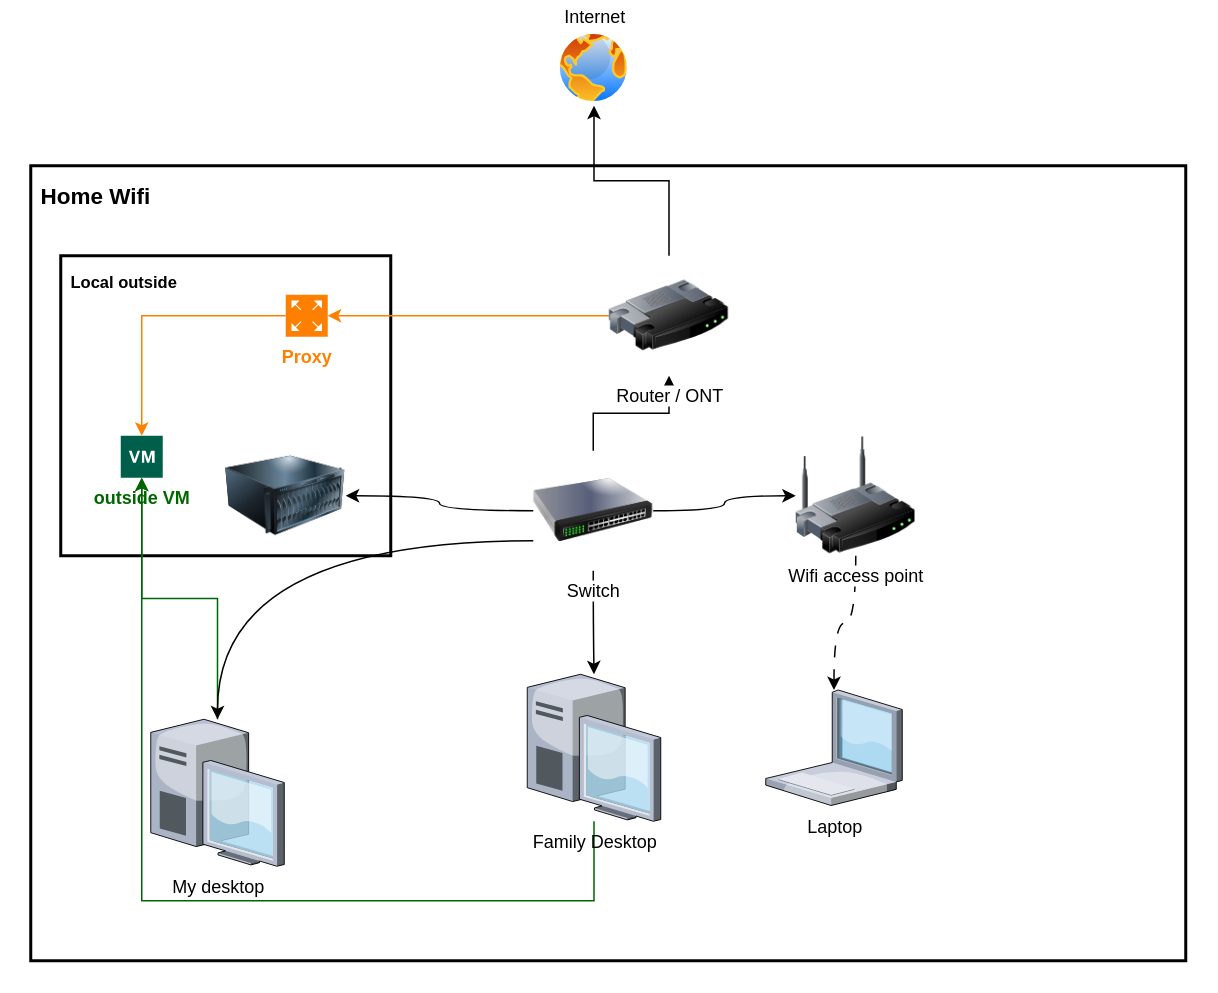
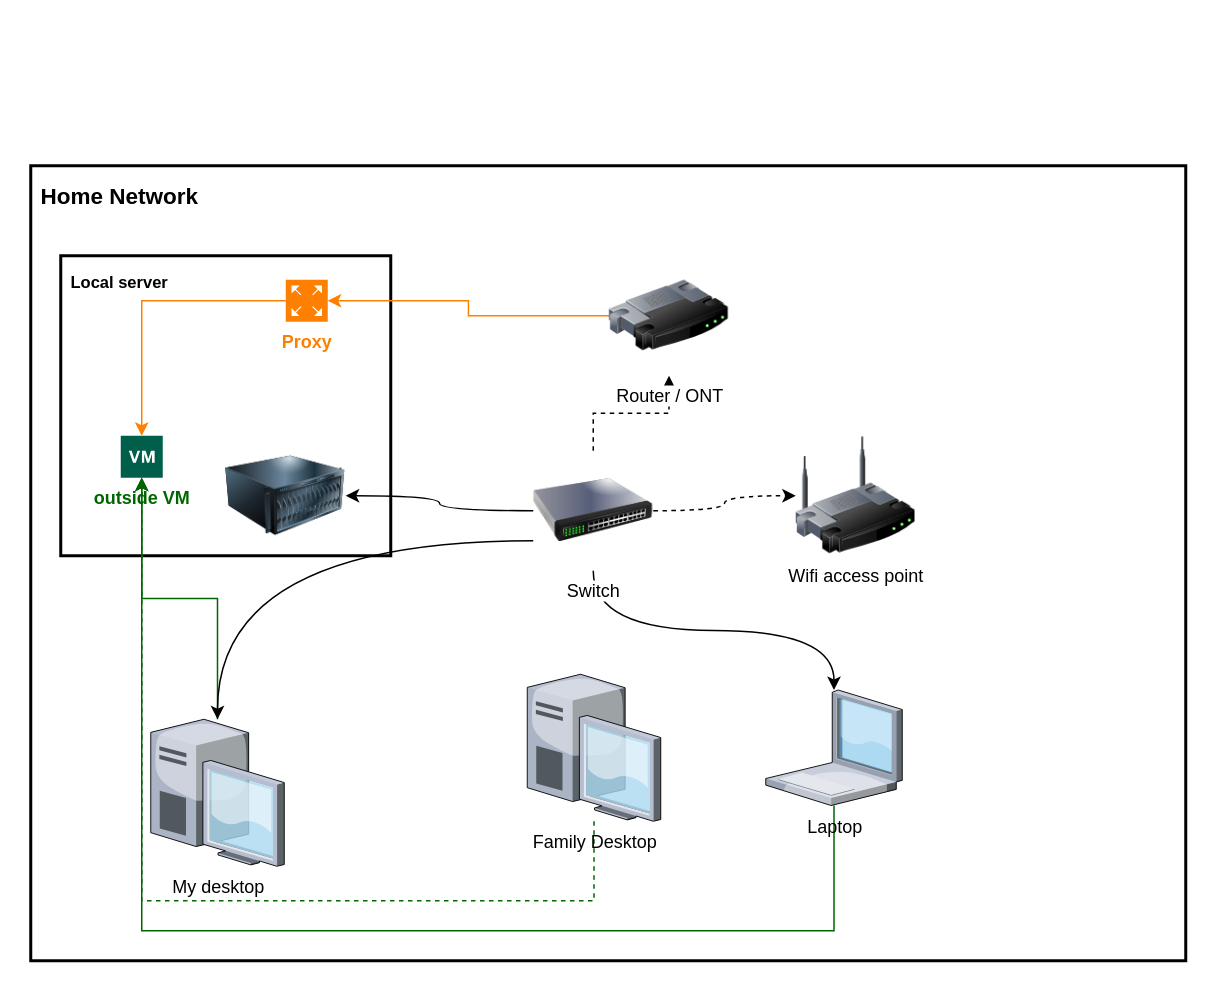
- <mxCell id="21" value="Internet" style="image;aspect=fixed;perimeter=ellipsePerimeter;html=1;align=center;shadow=0;dashed=0;spacingTop=3;image=img/lib/active_directory/internet_globe.svg;labelPosition=center;verticalLabelPosition=top;verticalAlign=bottom;" vertex="1" parent="1"><mxGeometry x="370.5" y="20" width="50" height="50" as="geometry" /></mxCell>
- <mxCell id="15" style="edgeStyle=orthogonalEdgeStyle;rounded=0;orthogonalLoop=1;jettySize=auto;html=1;exitX=0.5;exitY=0;exitDx=0;exitDy=0;entryX=0.5;entryY=1;entryDx=0;entryDy=0;" edge="1" parent="1" source="17" target="21"><mxGeometry relative="1" as="geometry" /></mxCell>
- <mxCell id="2" value="Home Wifi" style="whiteSpace=wrap;strokeWidth=2;align=left;verticalAlign=top;fontStyle=1;fontSize=15;spacingLeft=5;spacingTop=5;" vertex="1" parent="1"><mxGeometry x="20" y="110" width="770" height="530" as="geometry" /></mxCell>
+ <mxCell id="2" value="Home Network" style="whiteSpace=wrap;strokeWidth=2;align=left;verticalAlign=top;fontStyle=1;fontSize=15;spacingLeft=5;spacingTop=5;" vertex="1" parent="1"><mxGeometry x="20" y="110" width="770" height="530" as="geometry" /></mxCell>
- <mxCell id="3" value="Local outside" style="whiteSpace=wrap;strokeWidth=2;align=left;verticalAlign=top;fontStyle=1;fontSize=11;spacingLeft=5;spacingTop=5;" vertex="1" parent="1"><mxGeometry x="40" y="170" width="220" height="200" as="geometry" /></mxCell>
+ <mxCell id="3" value="Local server" style="whiteSpace=wrap;strokeWidth=2;align=left;verticalAlign=top;fontStyle=1;fontSize=11;spacingLeft=5;spacingTop=5;" vertex="1" parent="1"><mxGeometry x="40" y="170" width="220" height="200" as="geometry" /></mxCell>
- <mxCell id="25" value="&lt;font style=&quot;color: rgb(255, 128, 0);&quot;&gt;&lt;b&gt;Proxy&lt;/b&gt;&lt;/font&gt;" style="sketch=0;pointerEvents=1;shadow=0;dashed=0;html=1;strokeColor=none;fillColor=#FF8000;labelPosition=center;verticalLabelPosition=bottom;verticalAlign=top;align=center;outlineConnect=0;shape=mxgraph.veeam2.network_proxy;" vertex="1" parent="1"><mxGeometry x="190" y="196" width="28.0" height="28.0" as="geometry" /></mxCell>
+ <mxCell id="25" value="&lt;font style=&quot;color: rgb(255, 128, 0);&quot;&gt;&lt;b&gt;Proxy&lt;/b&gt;&lt;/font&gt;" style="sketch=0;pointerEvents=1;shadow=0;dashed=0;html=1;strokeColor=none;fillColor=#FF8000;labelPosition=center;verticalLabelPosition=bottom;verticalAlign=top;align=center;outlineConnect=0;shape=mxgraph.veeam2.network_proxy;" vertex="1" parent="1"><mxGeometry x="190" y="186" width="28.0" height="28.0" as="geometry" /></mxCell>
- <mxCell id="12" style="edgeStyle=orthogonalEdgeStyle;rounded=0;orthogonalLoop=1;jettySize=auto;html=1;exitX=0.5;exitY=0;exitDx=0;exitDy=0;" edge="1" parent="1" source="14" target="17"><mxGeometry relative="1" as="geometry" /></mxCell>
+ <mxCell id="12" style="edgeStyle=orthogonalEdgeStyle;rounded=0;orthogonalLoop=1;jettySize=auto;html=1;exitX=0.5;exitY=0;exitDx=0;exitDy=0;dashed=1;" edge="1" parent="1" source="14" target="17"><mxGeometry relative="1" as="geometry" /></mxCell>
- <mxCell id="10" style="edgeStyle=orthogonalEdgeStyle;rounded=0;orthogonalLoop=1;jettySize=auto;html=1;exitX=1;exitY=0.5;exitDx=0;exitDy=0;curved=1;" edge="1" parent="1" source="14" target="19"><mxGeometry relative="1" as="geometry" /></mxCell>
+ <mxCell id="10" style="edgeStyle=orthogonalEdgeStyle;rounded=0;orthogonalLoop=1;jettySize=auto;html=1;exitX=1;exitY=0.5;exitDx=0;exitDy=0;curved=1;dashed=1;" edge="1" parent="1" source="14" target="19"><mxGeometry relative="1" as="geometry" /></mxCell>
- <mxCell id="4" style="edgeStyle=orthogonalEdgeStyle;rounded=0;orthogonalLoop=1;jettySize=auto;html=1;strokeColor=#006600;" edge="1" parent="1" source="5" target="23"><mxGeometry relative="1" as="geometry" /></mxCell>
+ <mxCell id="4" style="edgeStyle=orthogonalEdgeStyle;rounded=0;orthogonalLoop=1;jettySize=auto;html=1;strokeColor=#006600;endArrow=open;" edge="1" parent="1" source="5" target="23"><mxGeometry relative="1" as="geometry" /></mxCell>
- <mxCell id="11" style="edgeStyle=orthogonalEdgeStyle;rounded=0;orthogonalLoop=1;jettySize=auto;html=1;exitX=0.5;exitY=1;exitDx=0;exitDy=0;curved=1;" edge="1" parent="1" source="14" target="7"><mxGeometry relative="1" as="geometry" /></mxCell>
+ <mxCell id="11" style="edgeStyle=orthogonalEdgeStyle;rounded=0;orthogonalLoop=1;jettySize=auto;html=1;exitX=0.5;exitY=1;exitDx=0;exitDy=0;curved=1;" edge="1" parent="1" source="14" target="9"><mxGeometry relative="1" as="geometry" /></mxCell>
- <mxCell id="18" style="edgeStyle=orthogonalEdgeStyle;rounded=0;orthogonalLoop=1;jettySize=auto;html=1;exitX=0.5;exitY=1;exitDx=0;exitDy=0;curved=1;dashed=1;dashPattern=8 8;" edge="1" parent="1" source="19" target="9"><mxGeometry relative="1" as="geometry" /></mxCell>
- <mxCell id="6" style="edgeStyle=orthogonalEdgeStyle;rounded=0;orthogonalLoop=1;jettySize=auto;html=1;strokeColor=#006600;" edge="1" parent="1" source="7" target="23"><mxGeometry relative="1" as="geometry"><Array as="points"><mxPoint x="396" y="600" /><mxPoint x="94" y="600" /></Array></mxGeometry></mxCell>
+ <mxCell id="6" style="edgeStyle=orthogonalEdgeStyle;rounded=0;orthogonalLoop=1;jettySize=auto;html=1;strokeColor=#006600;dashed=1;" edge="1" parent="1" source="7" target="23"><mxGeometry relative="1" as="geometry"><Array as="points"><mxPoint x="396" y="600" /><mxPoint x="94" y="600" /></Array></mxGeometry></mxCell>
+ <mxCell id="8" style="edgeStyle=orthogonalEdgeStyle;rounded=0;orthogonalLoop=1;jettySize=auto;html=1;strokeColor=#006600;" edge="1" parent="1" source="9" target="23"><mxGeometry relative="1" as="geometry"><Array as="points"><mxPoint x="556" y="620" /><mxPoint x="94" y="620" /></Array></mxGeometry></mxCell>
